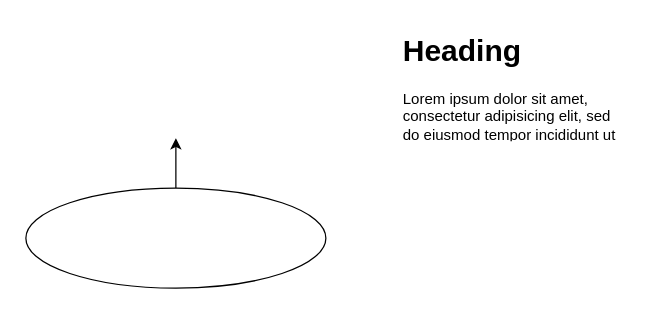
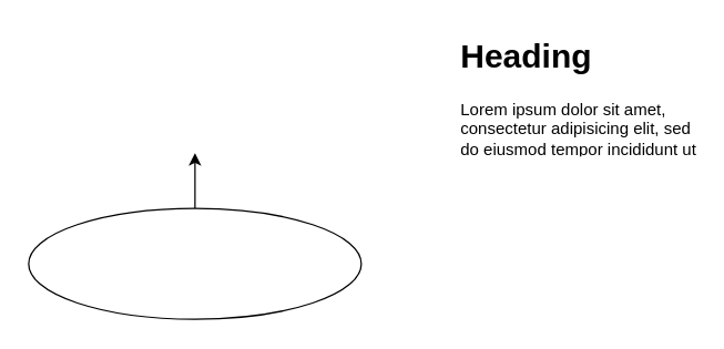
- <mxCell id="4" value="&lt;h1 style=&quot;margin-top: 0px;&quot;&gt;Heading&lt;/h1&gt;&lt;p&gt;Lorem ipsum dolor sit amet, consectetur adipisicing elit, sed do eiusmod tempor incididunt ut labore et dolore magna aliqua.&lt;/p&gt;" style="text;html=1;whiteSpace=wrap;overflow=hidden;rounded=0;" vertex="1" parent="1"><mxGeometry x="320" y="20" width="180" height="90" as="geometry" /></mxCell>
+ <mxCell id="4" value="&lt;h1 style=&quot;margin-top: 0px;&quot;&gt;Heading&lt;/h1&gt;&lt;p&gt;Lorem ipsum dolor sit amet, consectetur adipisicing elit, sed do eiusmod tempor incididunt ut labore et dolore magna aliqua.&lt;/p&gt;" style="text;html=1;whiteSpace=wrap;overflow=hidden;rounded=0;" vertex="1" parent="1"><mxGeometry x="330" y="20" width="180" height="90" as="geometry" /></mxCell>
